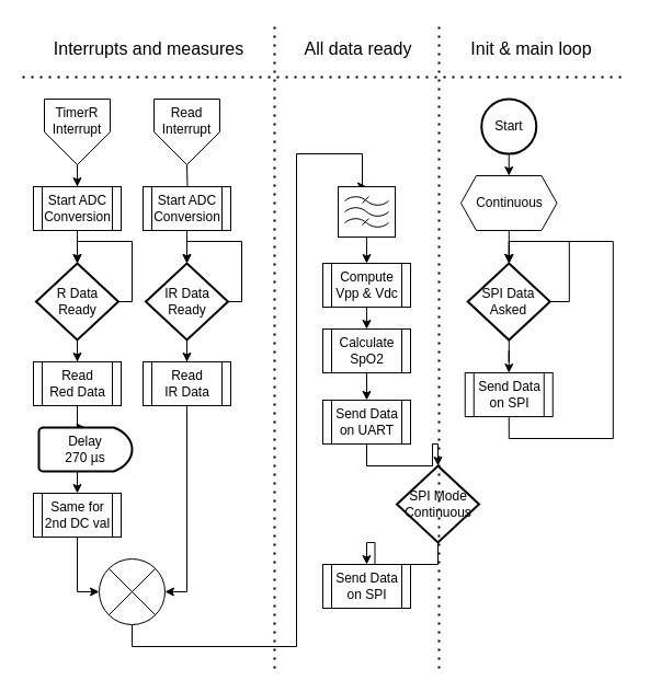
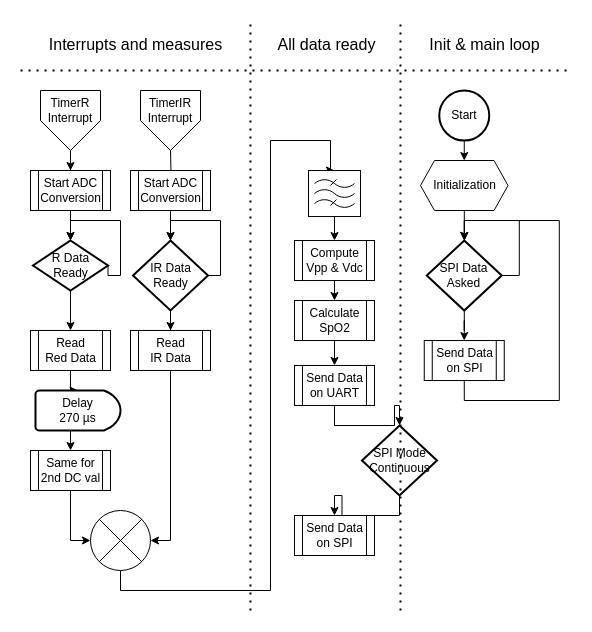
- <mxCell id="16" value="Read&lt;br&gt;Interrupt" style="text;html=1;strokeColor=none;fillColor=none;align=center;verticalAlign=middle;whiteSpace=wrap;rounded=0;" vertex="1" parent="1"><mxGeometry x="150" y="100" width="40" height="20" as="geometry" /></mxCell>
+ <mxCell id="16" value="TimerIR&lt;br&gt;Interrupt" style="text;html=1;strokeColor=none;fillColor=none;align=center;verticalAlign=middle;whiteSpace=wrap;rounded=0;" vertex="1" parent="1"><mxGeometry x="150" y="100" width="40" height="20" as="geometry" /></mxCell>
- <mxCell id="9" value="Continuous" style="text;html=1;align=center;verticalAlign=middle;resizable=0;points=[];autosize=1;" vertex="1" parent="1"><mxGeometry x="423.75" y="175.03" width="80" height="20" as="geometry" /></mxCell>
+ <mxCell id="9" value="Initialization" style="text;html=1;align=center;verticalAlign=middle;resizable=0;points=[];autosize=1;" vertex="1" parent="1"><mxGeometry x="423.75" y="175.03" width="80" height="20" as="geometry" /></mxCell>
- <mxCell id="4" value="R Data&lt;br&gt;Ready" style="strokeWidth=2;html=1;shape=mxgraph.flowchart.decision;whiteSpace=wrap;" vertex="1" parent="1"><mxGeometry x="32.5" y="240" width="75" height="70" as="geometry" /></mxCell>
+ <mxCell id="4" value="R Data&lt;br&gt;Ready" style="strokeWidth=2;html=1;shape=mxgraph.flowchart.decision;whiteSpace=wrap;" vertex="1" parent="1"><mxGeometry x="32.5" y="240" width="75" height="50" as="geometry" /></mxCell>
